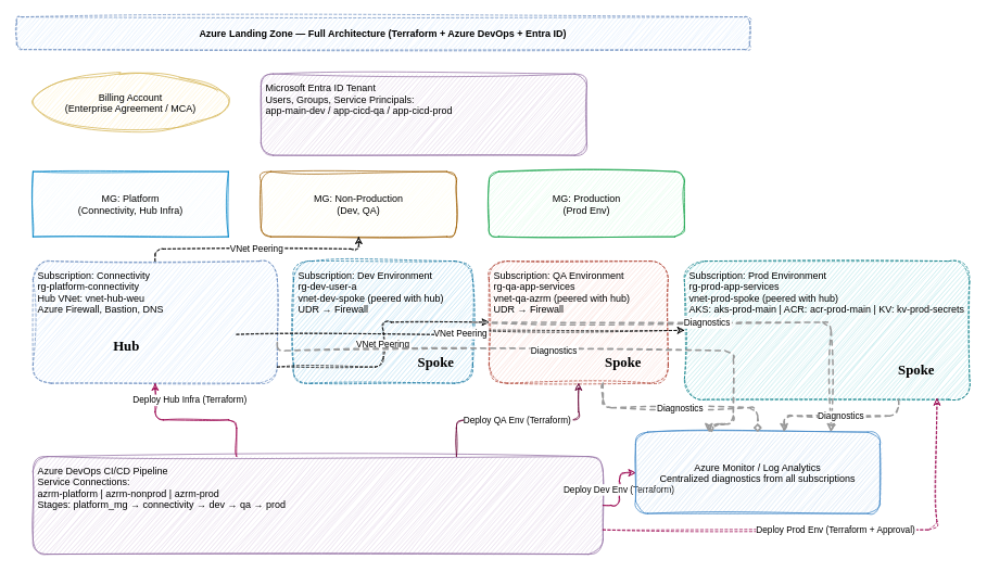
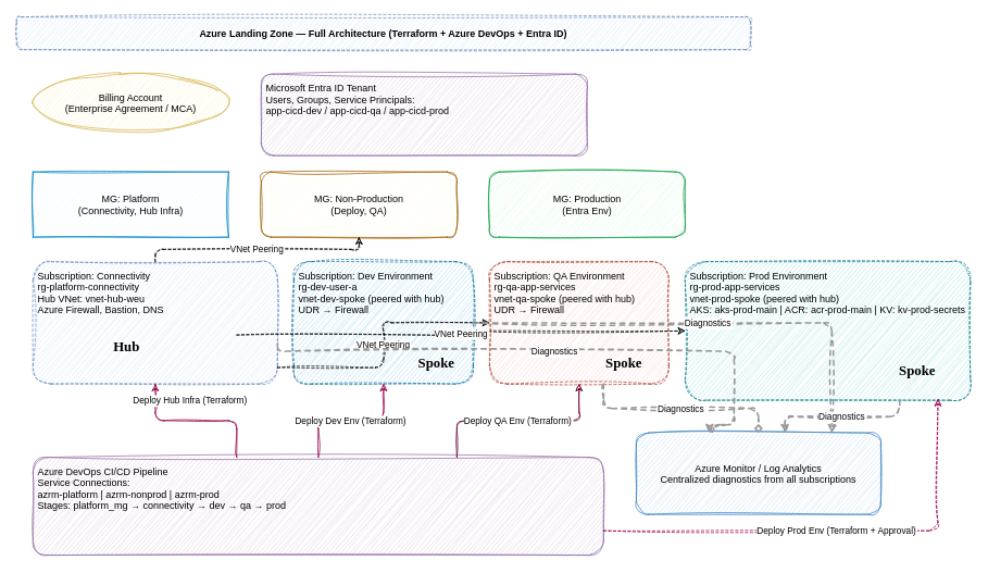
- <mxCell id="4" value="Microsoft Entra ID Tenant&#10;Users, Groups, Service Principals:&#10;app-main-dev / app-cicd-qa / app-cicd-prod" style="rounded=1;fillColor=#e1d5e7;strokeColor=#9673a6;align=left;verticalAlign=top;spacing=6;sketch=1;curveFitting=1;jiggle=2;" parent="1" vertex="1"><mxGeometry x="320" y="90" width="400" height="100" as="geometry" /></mxCell>
+ <mxCell id="4" value="Microsoft Entra ID Tenant&#10;Users, Groups, Service Principals:&#10;app-cicd-dev / app-cicd-qa / app-cicd-prod" style="rounded=1;fillColor=#e1d5e7;strokeColor=#9673a6;align=left;verticalAlign=top;spacing=6;sketch=1;curveFitting=1;jiggle=2;" parent="1" vertex="1"><mxGeometry x="320" y="90" width="400" height="100" as="geometry" /></mxCell>
- <mxCell id="6" value="MG: Non-Production&#10;(Dev, QA)" style="rounded=1;fillColor=#fefce8;strokeColor=#a16207;sketch=1;curveFitting=1;jiggle=2;" parent="1" vertex="1"><mxGeometry x="320" y="210" width="240" height="80" as="geometry" /></mxCell>
+ <mxCell id="6" value="MG: Non-Production&#10;(Deploy, QA)" style="rounded=1;fillColor=#fefce8;strokeColor=#a16207;sketch=1;curveFitting=1;jiggle=2;" parent="1" vertex="1"><mxGeometry x="320" y="210" width="240" height="80" as="geometry" /></mxCell>
- <mxCell id="7" value="MG: Production&#10;(Prod Env)" style="rounded=1;fillColor=#dcfce7;strokeColor=#16a34a;sketch=1;curveFitting=1;jiggle=2;" parent="1" vertex="1"><mxGeometry x="600" y="210" width="240" height="80" as="geometry" /></mxCell>
+ <mxCell id="7" value="MG: Production&#10;(Entra Env)" style="rounded=1;fillColor=#dcfce7;strokeColor=#16a34a;sketch=1;curveFitting=1;jiggle=2;" parent="1" vertex="1"><mxGeometry x="600" y="210" width="240" height="80" as="geometry" /></mxCell>
- <mxCell id="10" value="Subscription: QA Environment&#10;rg-qa-app-services&#10;vnet-qa-azrm (peered with hub)&#10;UDR → Firewall" style="rounded=1;dashed=1;fillColor=#fad9d5;strokeColor=#ae4132;align=left;verticalAlign=top;spacing=6;sketch=1;curveFitting=1;jiggle=2;" parent="1" vertex="1"><mxGeometry x="600" y="320" width="220" height="150" as="geometry" /></mxCell>
+ <mxCell id="10" value="Subscription: QA Environment&#10;rg-qa-app-services&#10;vnet-qa-spoke (peered with hub)&#10;UDR → Firewall" style="rounded=1;dashed=1;fillColor=#fad9d5;strokeColor=#ae4132;align=left;verticalAlign=top;spacing=6;sketch=1;curveFitting=1;jiggle=2;" parent="1" vertex="1"><mxGeometry x="600" y="320" width="220" height="150" as="geometry" /></mxCell>
- <mxCell id="17" value="Deploy Dev Env (Terraform)" style="edgeStyle=orthogonalEdgeStyle;rounded=1;strokeColor=#99004D;sketch=1;curveFitting=1;jiggle=2;" parent="1" source="15" target="20" edge="1"><mxGeometry relative="1" as="geometry" /></mxCell>
+ <mxCell id="17" value="Deploy Dev Env (Terraform)" style="edgeStyle=orthogonalEdgeStyle;rounded=1;strokeColor=#99004D;sketch=1;curveFitting=1;jiggle=2;" parent="1" source="15" target="9" edge="1"><mxGeometry relative="1" as="geometry" /></mxCell>
